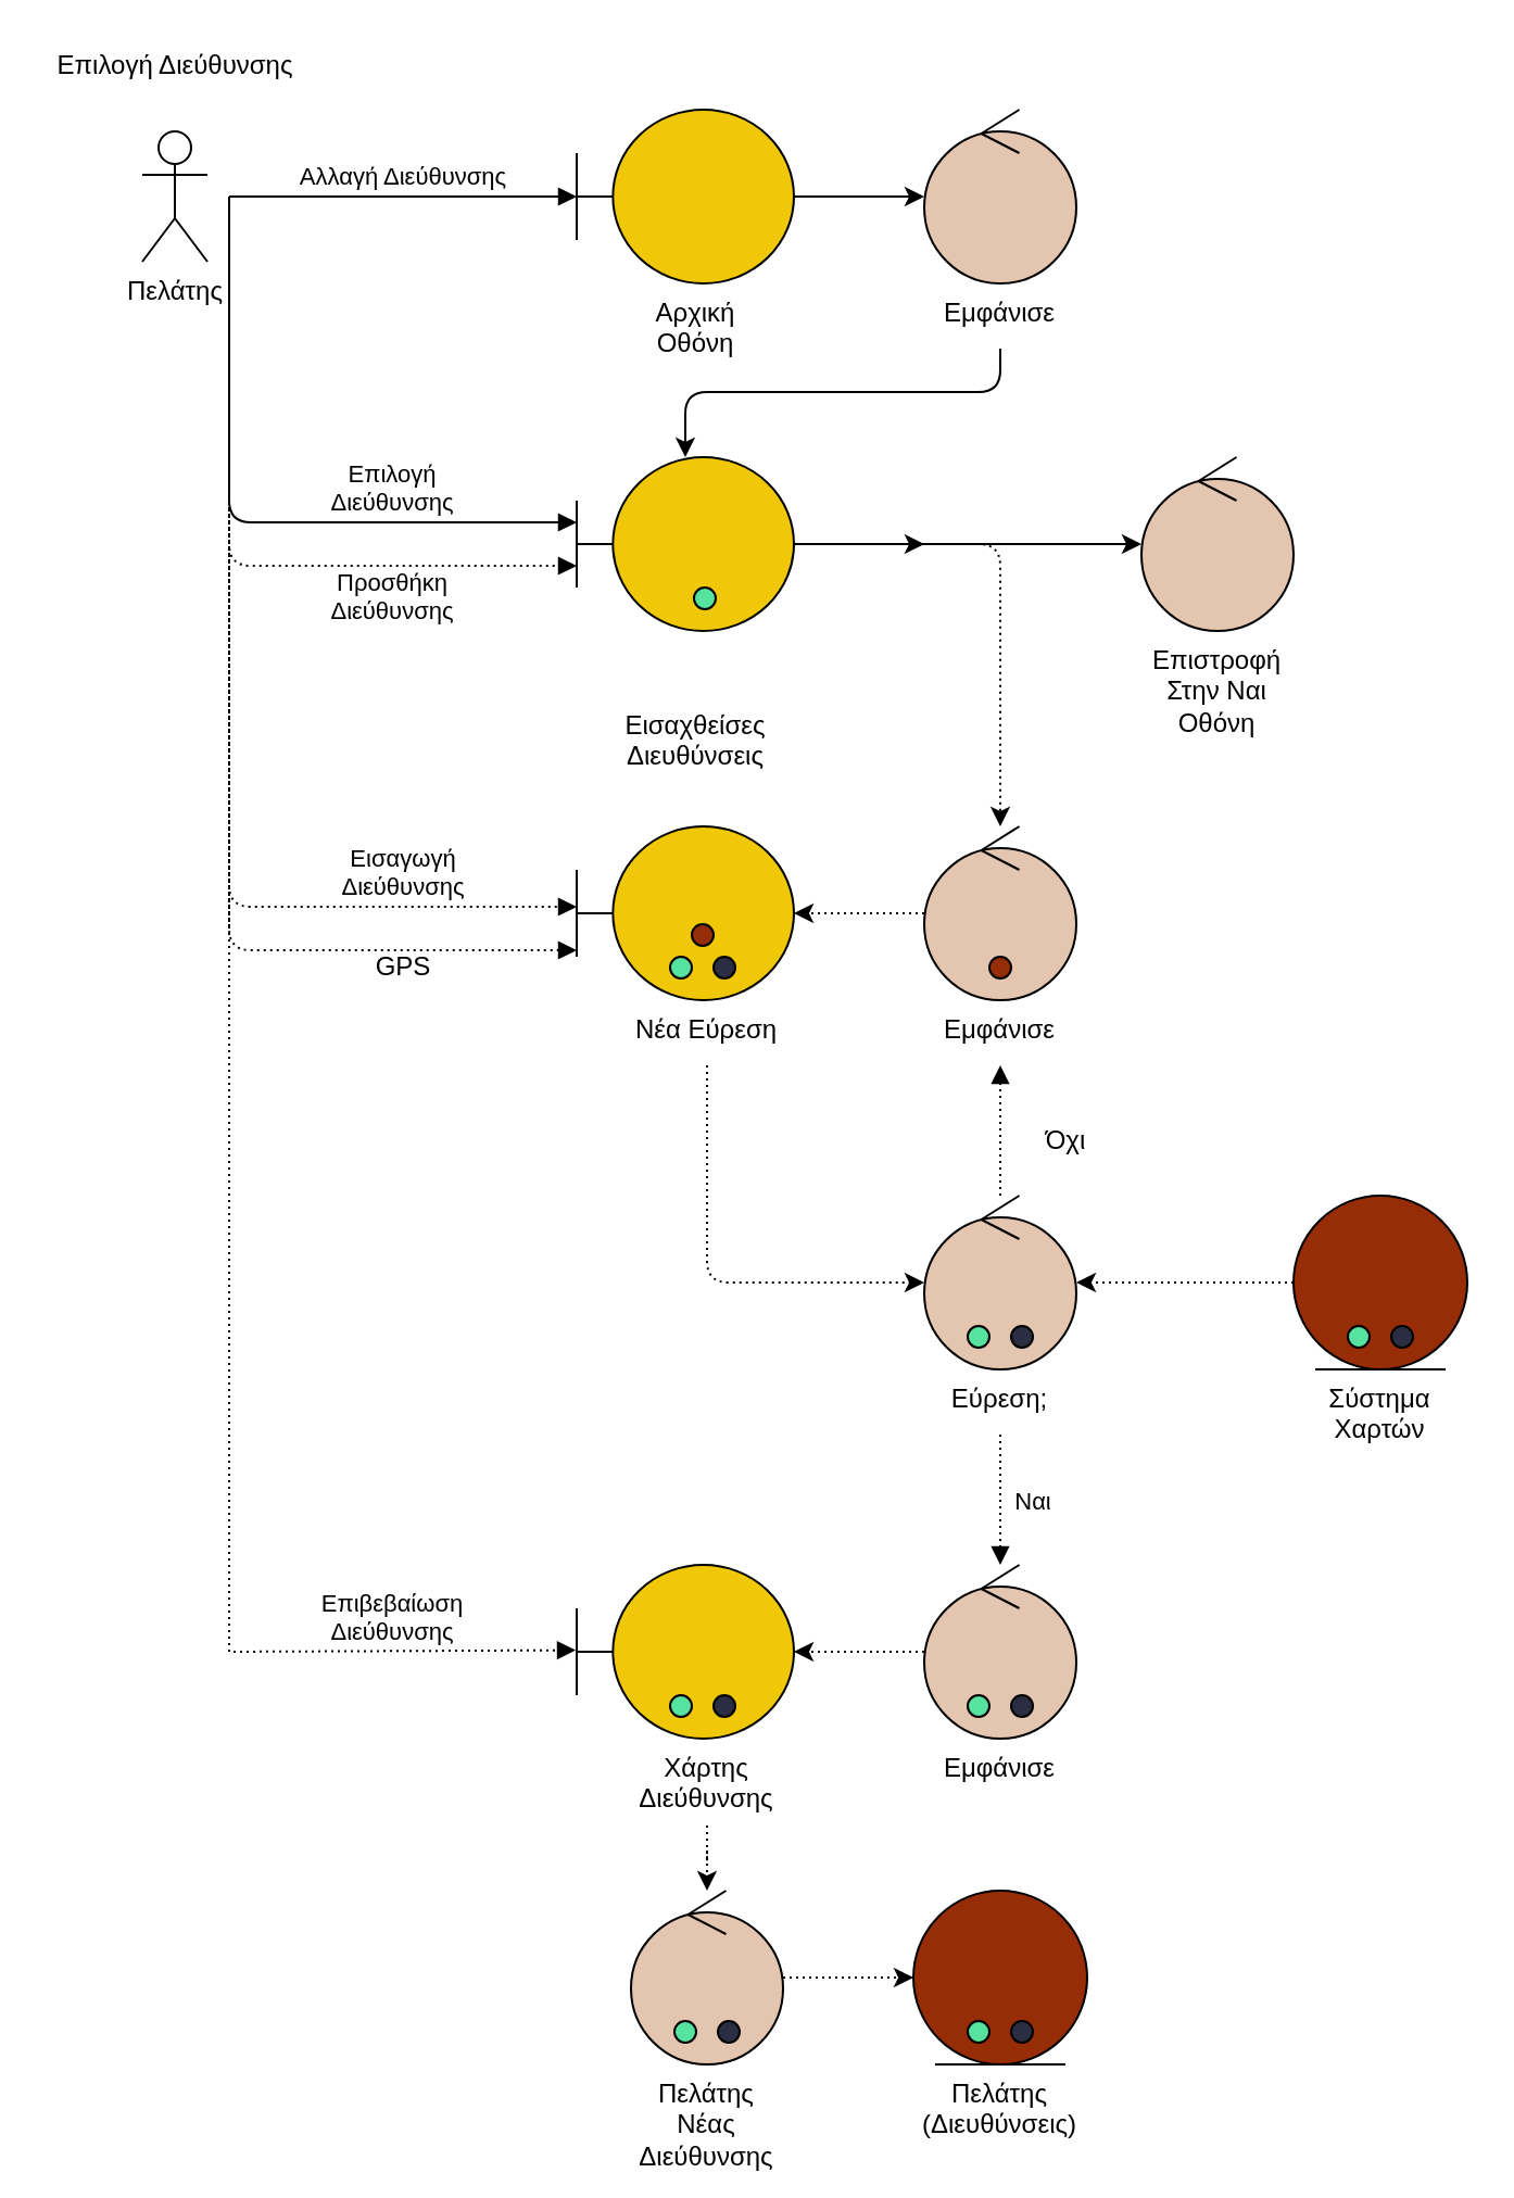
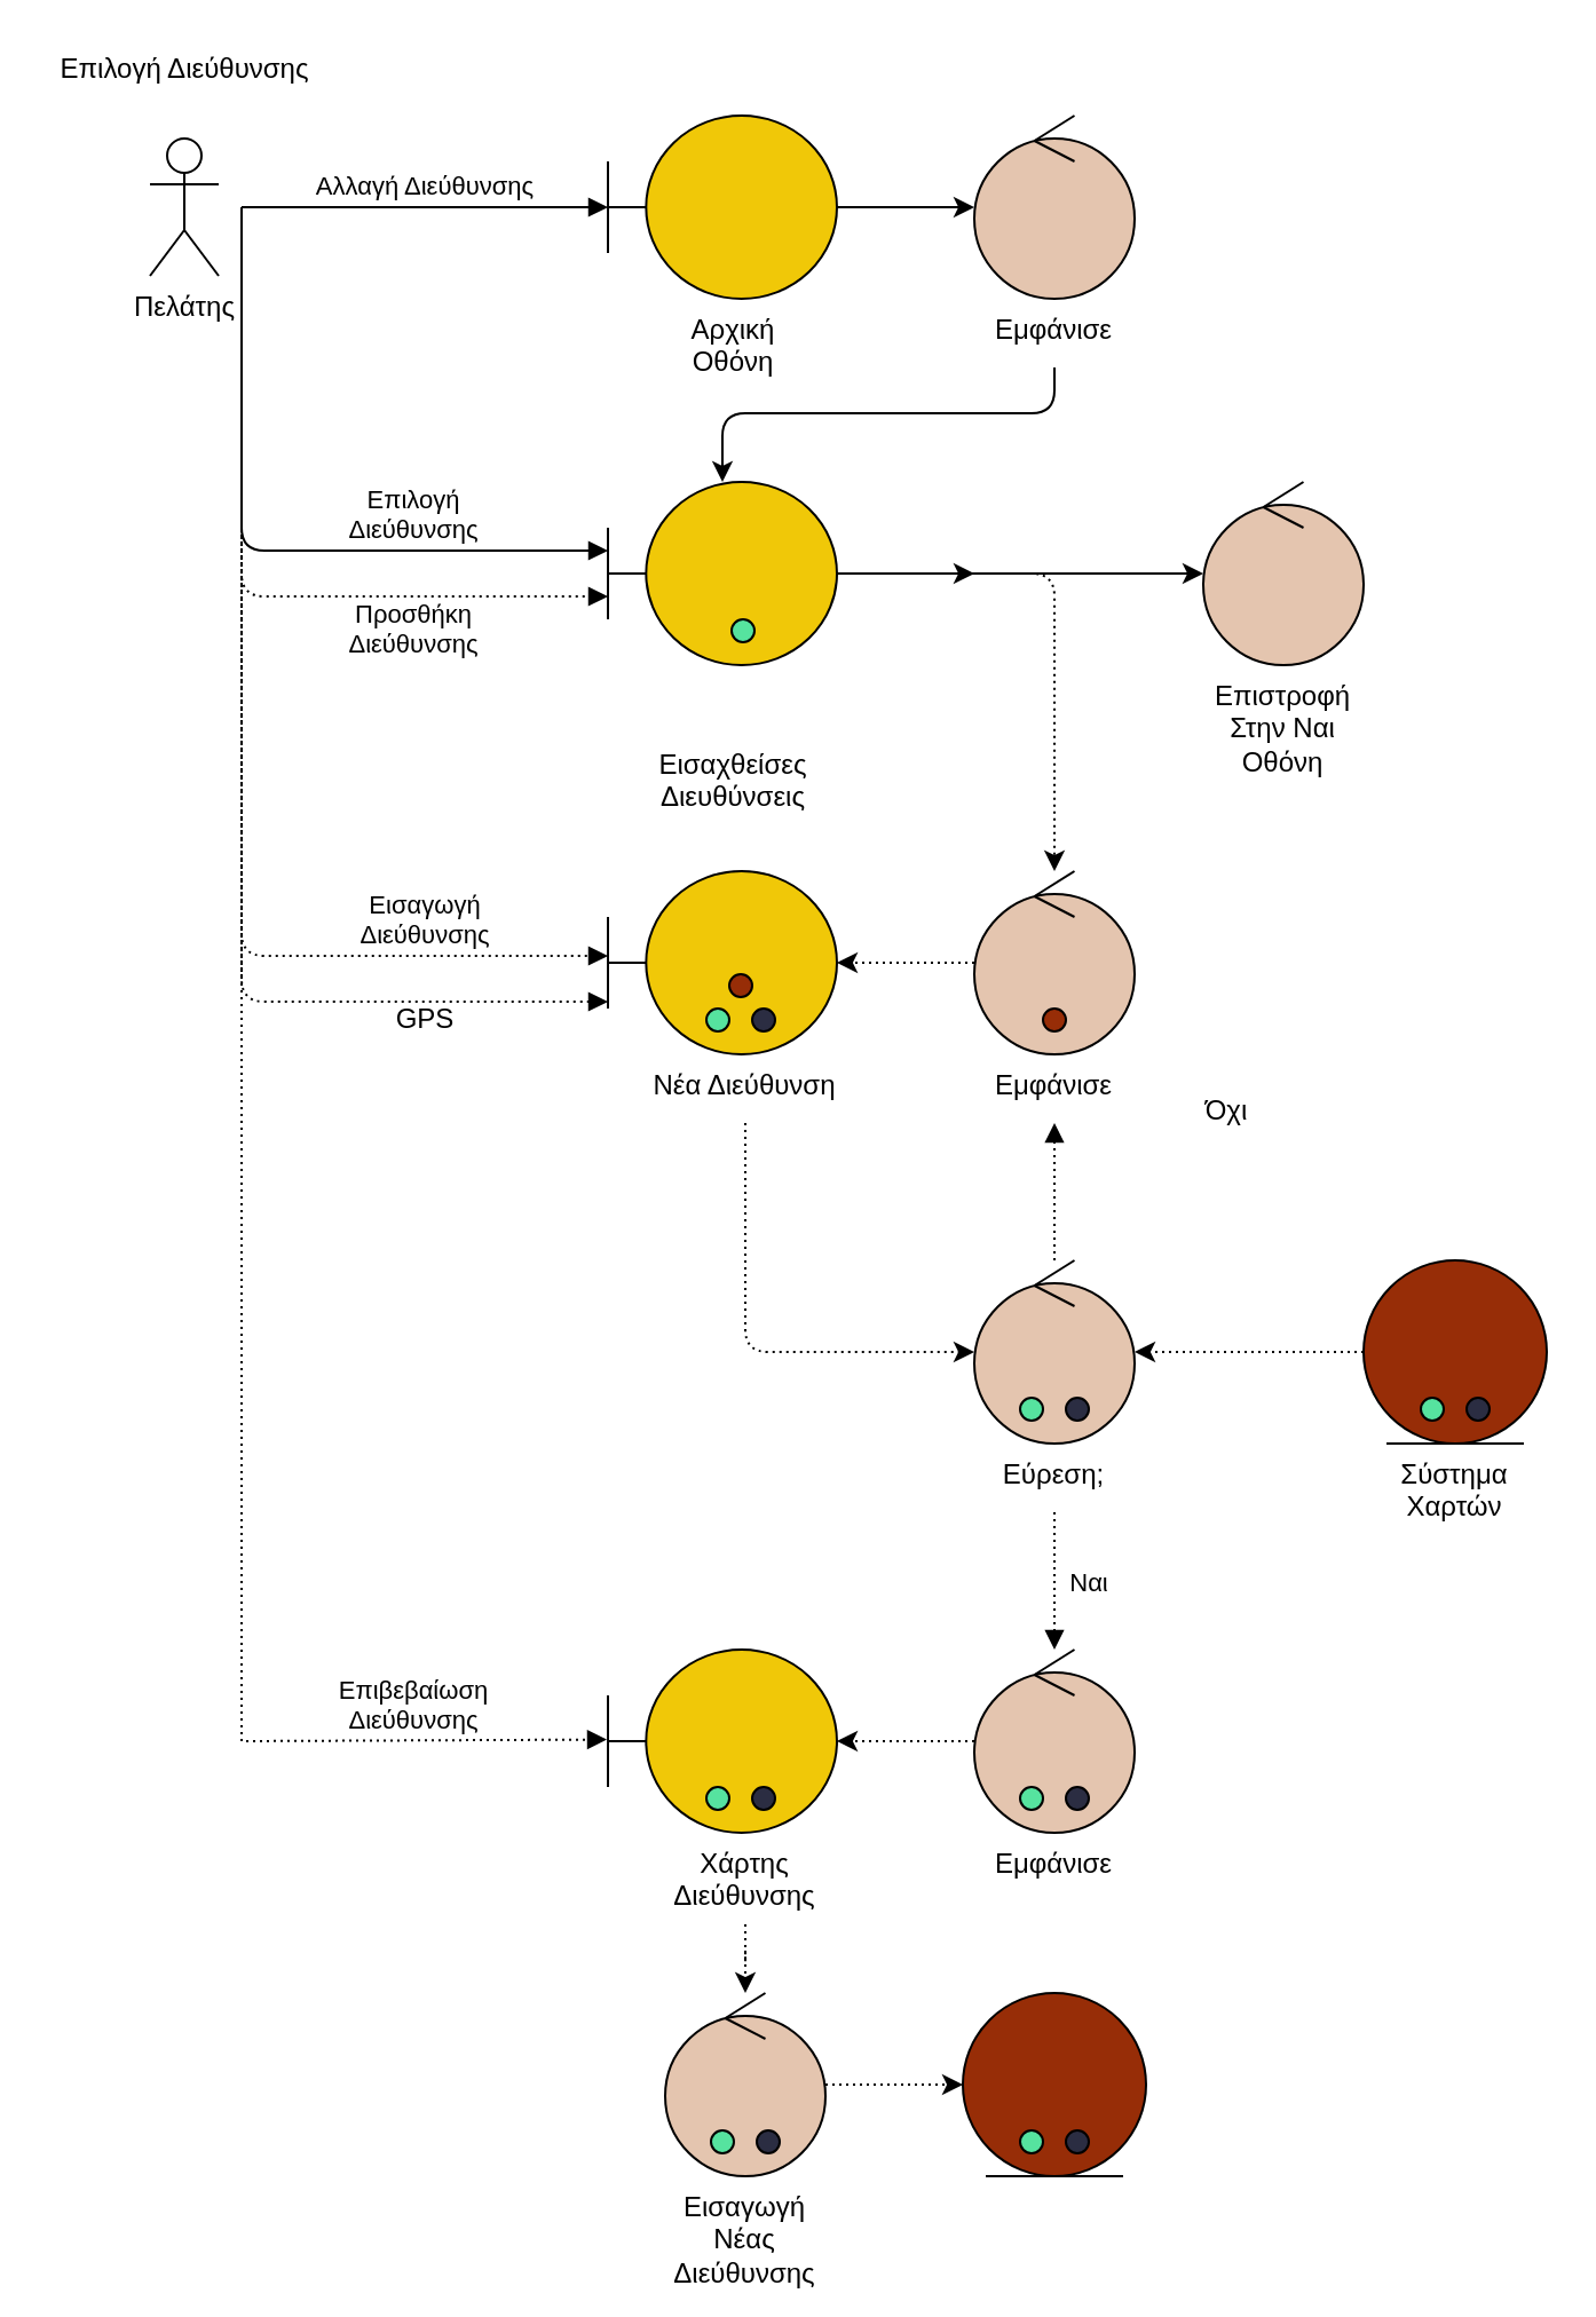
- <mxCell id="33" value="&lt;meta charset=&quot;utf-8&quot;&gt;&lt;span style=&quot;font-family: helvetica; font-size: 12px; font-style: normal; font-weight: 400; letter-spacing: normal; text-indent: 0px; text-transform: none; word-spacing: 0px; display: inline; float: none;&quot;&gt;Νέα Εύρεση&lt;/span&gt;" style="text;whiteSpace=wrap;html=1;fontColor=#000000;align=center;labelBackgroundColor=none;" parent="1" vertex="1"><mxGeometry x="270" y="460" width="110" height="30" as="geometry" /></mxCell>
+ <mxCell id="33" value="&lt;meta charset=&quot;utf-8&quot;&gt;&lt;span style=&quot;font-family: helvetica; font-size: 12px; font-style: normal; font-weight: 400; letter-spacing: normal; text-indent: 0px; text-transform: none; word-spacing: 0px; display: inline; float: none;&quot;&gt;Νέα Διεύθυνση&lt;/span&gt;" style="text;whiteSpace=wrap;html=1;fontColor=#000000;align=center;labelBackgroundColor=none;" parent="1" vertex="1"><mxGeometry x="270" y="460" width="110" height="30" as="geometry" /></mxCell>
- <mxCell id="61" value="Όχι" style="text;html=1;align=center;verticalAlign=middle;resizable=0;points=[];autosize=1;strokeColor=none;fillColor=none;" parent="1" vertex="1"><mxGeometry x="475" y="515" width="30" height="20" as="geometry" /></mxCell>
+ <mxCell id="61" value="Όχι" style="text;html=1;align=center;verticalAlign=middle;resizable=0;points=[];autosize=1;strokeColor=none;fillColor=none;" parent="1" vertex="1"><mxGeometry x="520" y="475" width="30" height="20" as="geometry" /></mxCell>
- <mxCell id="41" value="Πελάτης&lt;br&gt;(Διευθύνσεις)" style="text;whiteSpace=wrap;html=1;fontColor=#000000;align=center;labelBackgroundColor=none;" parent="1" vertex="1"><mxGeometry x="420" y="950" width="80" height="40" as="geometry" /></mxCell>
- <mxCell id="44" value="&lt;font face=&quot;helvetica&quot;&gt;Πελάτης&lt;br&gt;Νέας&lt;br&gt;Διεύθυνσης&lt;br&gt;&lt;/font&gt;" style="text;whiteSpace=wrap;html=1;fontColor=#000000;align=center;labelBackgroundColor=none;" parent="1" vertex="1"><mxGeometry x="285" y="950" width="80" height="30" as="geometry" /></mxCell>
+ <mxCell id="44" value="&lt;font face=&quot;helvetica&quot;&gt;Εισαγωγή&lt;br&gt;Νέας&lt;br&gt;Διεύθυνσης&lt;br&gt;&lt;/font&gt;" style="text;whiteSpace=wrap;html=1;fontColor=#000000;align=center;labelBackgroundColor=none;" parent="1" vertex="1"><mxGeometry x="285" y="950" width="80" height="30" as="geometry" /></mxCell>
